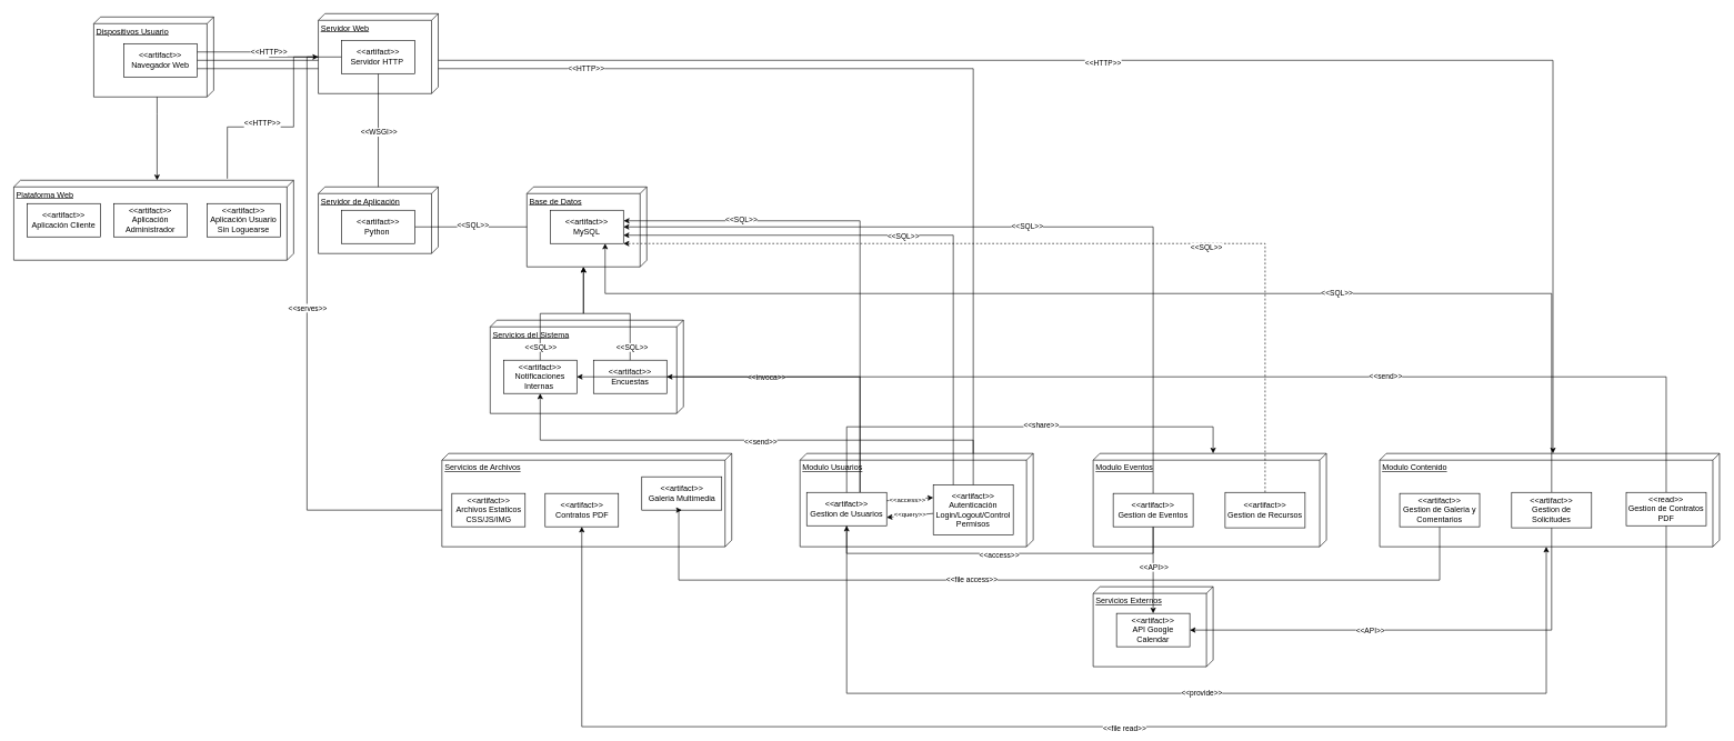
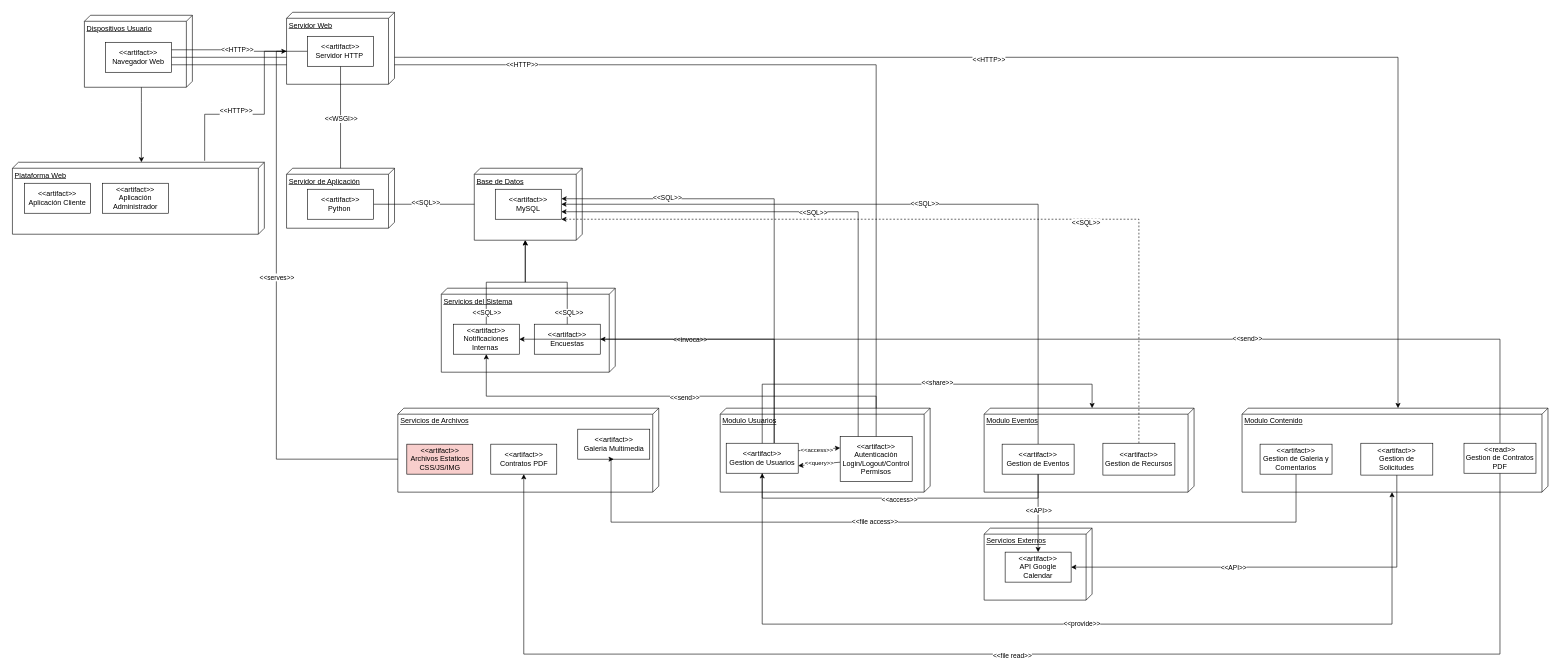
- <mxCell id="9" value="&amp;lt;&amp;lt;artifact&amp;gt;&amp;gt;&lt;br&gt;Navegador Web" style="html=1;whiteSpace=wrap;" vertex="1" parent="1"><mxGeometry x="185" y="65" width="110" height="50" as="geometry" /></mxCell>
+ <mxCell id="9" value="&amp;lt;&amp;lt;artifact&amp;gt;&amp;gt;&lt;br&gt;Navegador Web" style="html=1;whiteSpace=wrap;" vertex="1" parent="1"><mxGeometry x="175" y="70" width="110" height="50" as="geometry" /></mxCell>
- <mxCell id="82" value="&amp;lt;&amp;lt;artifact&amp;gt;&amp;gt;&lt;br&gt;Aplicación Usuario Sin Loguearse" style="html=1;whiteSpace=wrap;" vertex="1" parent="1"><mxGeometry x="310" y="305" width="110" height="50" as="geometry" /></mxCell>
- <mxCell id="65" style="edgeStyle=orthogonalEdgeStyle;rounded=0;orthogonalLoop=1;jettySize=auto;html=1;entryX=0.75;entryY=1;entryDx=0;entryDy=0;" edge="1" parent="1" source="69" target="21"><mxGeometry relative="1" as="geometry"><Array as="points"><mxPoint x="2328" y="440" /><mxPoint x="908" y="440" /></Array></mxGeometry></mxCell>
- <mxCell id="66" value="&amp;lt;&amp;lt;SQL&amp;gt;&amp;gt;" style="edgeLabel;html=1;align=center;verticalAlign=middle;resizable=0;points=[];" vertex="1" connectable="0" parent="65"><mxGeometry x="-0.308" y="-1" relative="1" as="geometry"><mxPoint as="offset" /></mxGeometry></mxCell>
- <mxCell id="30" value="&amp;lt;&amp;lt;artifact&amp;gt;&amp;gt;&lt;br&gt;Archivos Estaticos&lt;br&gt;CSS/JS/IMG" style="html=1;whiteSpace=wrap;" vertex="1" parent="1"><mxGeometry x="677.5" y="740" width="110" height="50" as="geometry" /></mxCell>
+ <mxCell id="30" value="&amp;lt;&amp;lt;artifact&amp;gt;&amp;gt;&lt;br&gt;Archivos Estaticos&lt;br&gt;CSS/JS/IMG" style="html=1;whiteSpace=wrap;fillColor=#f8cecc;" vertex="1" parent="1"><mxGeometry x="677.5" y="740" width="110" height="50" as="geometry" /></mxCell>
